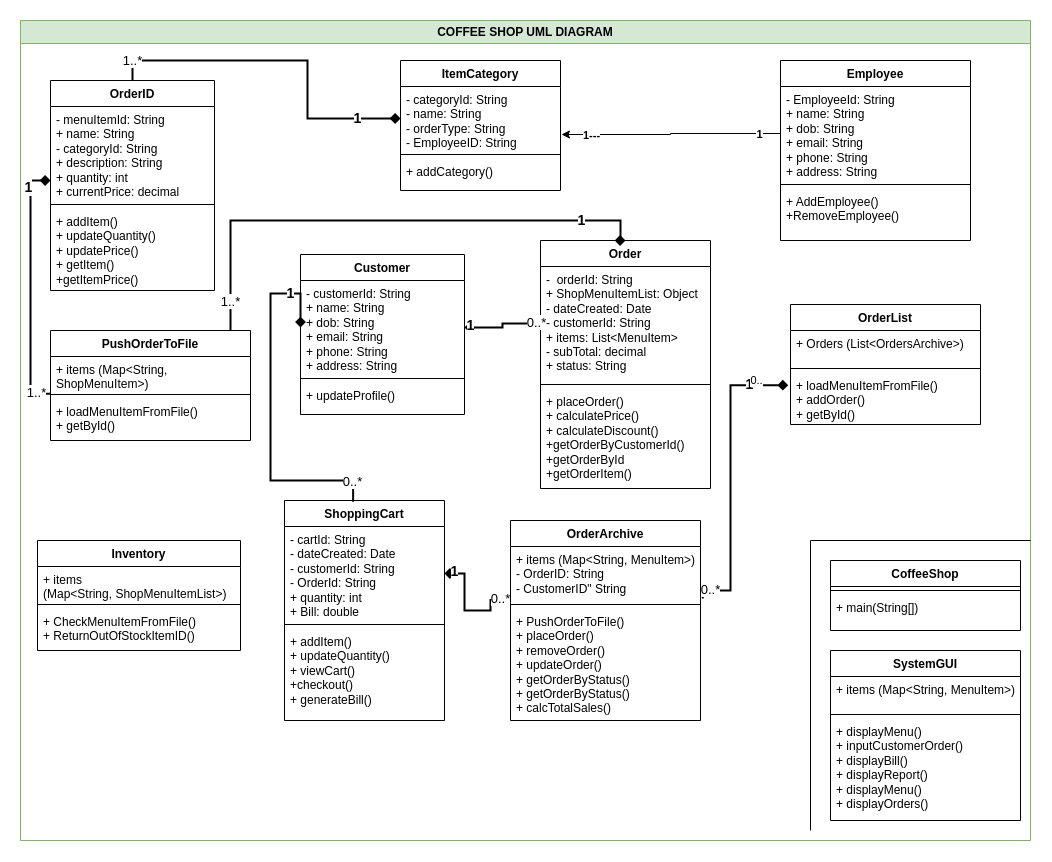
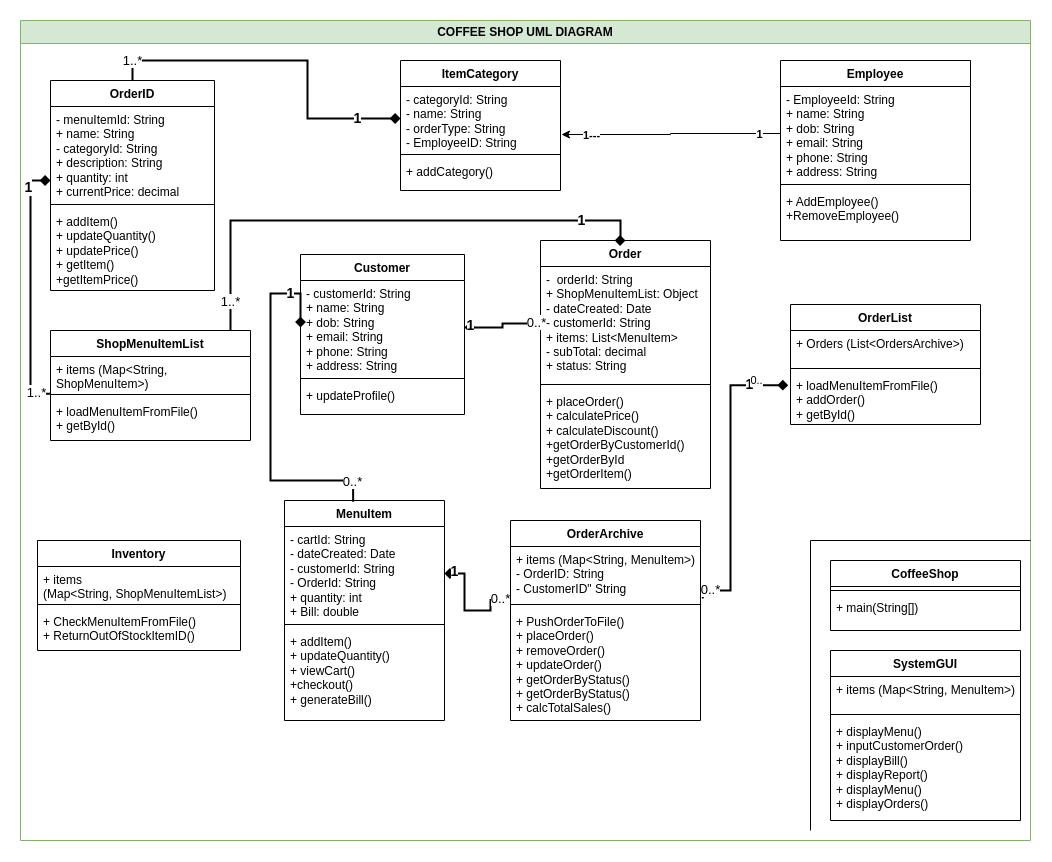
- <mxCell id="32" value="PushOrderToFile" style="swimlane;fontStyle=1;align=center;verticalAlign=top;childLayout=stackLayout;horizontal=1;startSize=26;horizontalStack=0;resizeParent=1;resizeParentMax=0;resizeLast=0;collapsible=1;marginBottom=0;whiteSpace=wrap;html=1;" parent="2" vertex="1"><mxGeometry x="30" y="310" width="200" height="110" as="geometry" /></mxCell>
+ <mxCell id="32" value="ShopMenuItemList" style="swimlane;fontStyle=1;align=center;verticalAlign=top;childLayout=stackLayout;horizontal=1;startSize=26;horizontalStack=0;resizeParent=1;resizeParentMax=0;resizeLast=0;collapsible=1;marginBottom=0;whiteSpace=wrap;html=1;" parent="2" vertex="1"><mxGeometry x="30" y="310" width="200" height="110" as="geometry" /></mxCell>
- <mxCell id="25" value="ShoppingCart" style="swimlane;fontStyle=1;align=center;verticalAlign=top;childLayout=stackLayout;horizontal=1;startSize=26;horizontalStack=0;resizeParent=1;resizeParentMax=0;resizeLast=0;collapsible=1;marginBottom=0;whiteSpace=wrap;html=1;" parent="2" vertex="1"><mxGeometry x="264" y="480" width="160" height="220" as="geometry" /></mxCell>
+ <mxCell id="25" value="MenuItem" style="swimlane;fontStyle=1;align=center;verticalAlign=top;childLayout=stackLayout;horizontal=1;startSize=26;horizontalStack=0;resizeParent=1;resizeParentMax=0;resizeLast=0;collapsible=1;marginBottom=0;whiteSpace=wrap;html=1;" parent="2" vertex="1"><mxGeometry x="264" y="480" width="160" height="220" as="geometry" /></mxCell>
